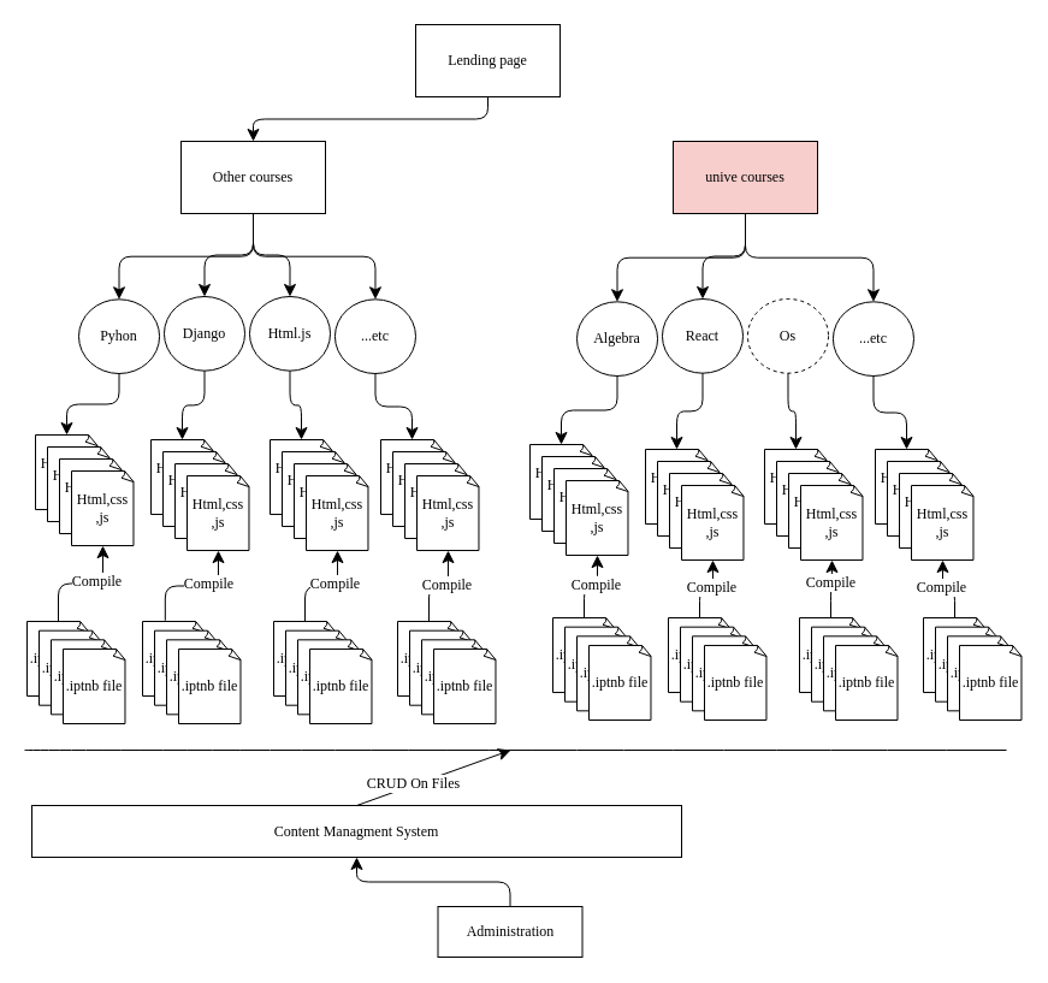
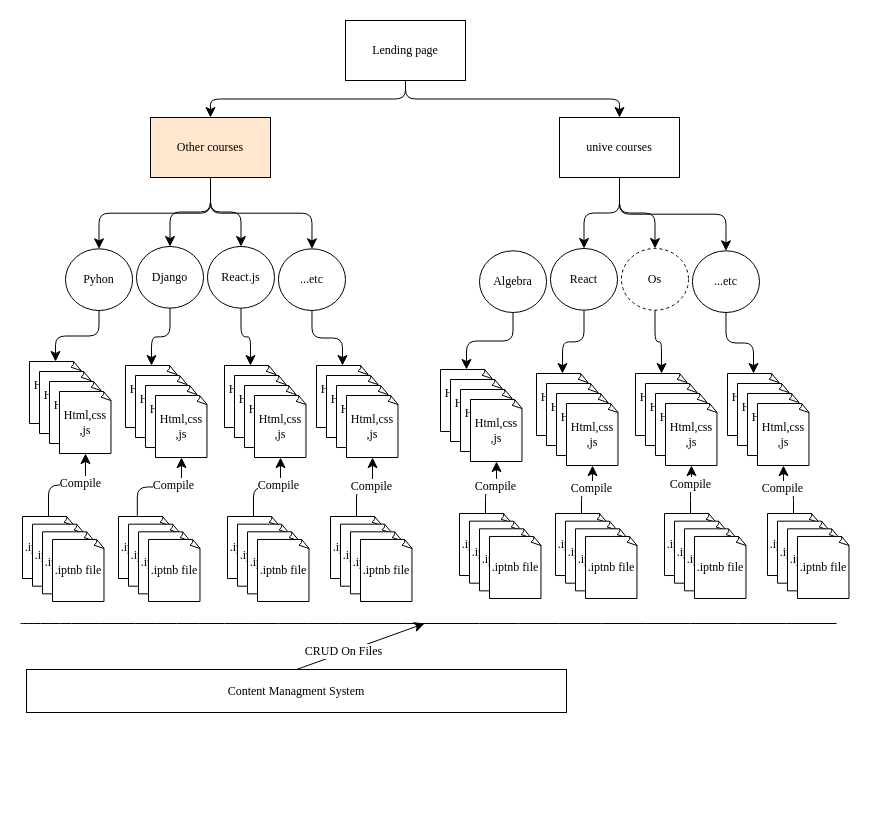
+ <mxCell id="34" value="" style="endArrow=classic;html=1;rounded=1;hachureGap=4;fontFamily=Architects Daughter;fontSource=https%3A%2F%2Ffonts.googleapis.com%2Fcss%3Ffamily%3DArchitects%2BDaughter;fontSize=12;startSize=8;endSize=8;exitX=0.5;exitY=1;exitDx=0;exitDy=0;entryX=0.5;entryY=0;entryDx=0;entryDy=0;edgeStyle=orthogonalEdgeStyle;curved=0;" edge="1" parent="1" source="2" target="19"><mxGeometry width="50" height="50" relative="1" as="geometry"><mxPoint x="503" y="136" as="sourcePoint" /><mxPoint x="342" y="171" as="targetPoint" /></mxGeometry></mxCell>
- <mxCell id="3" value="Other courses" style="rounded=0;whiteSpace=wrap;html=1;hachureGap=4;fontFamily=Architects Daughter;fontSource=https%3A%2F%2Ffonts.googleapis.com%2Fcss%3Ffamily%3DArchitects%2BDaughter;" vertex="1" parent="1"><mxGeometry x="150" y="117" width="120" height="60" as="geometry" /></mxCell>
+ <mxCell id="3" value="Other courses" style="rounded=0;whiteSpace=wrap;html=1;hachureGap=4;fontFamily=Architects Daughter;fontSource=https%3A%2F%2Ffonts.googleapis.com%2Fcss%3Ffamily%3DArchitects%2BDaughter;fillColor=#ffe6cc;" vertex="1" parent="1"><mxGeometry x="150" y="117" width="120" height="60" as="geometry" /></mxCell>
- <mxCell id="19" value="unive courses" style="rounded=0;whiteSpace=wrap;html=1;hachureGap=4;fontFamily=Architects Daughter;fontSource=https%3A%2F%2Ffonts.googleapis.com%2Fcss%3Ffamily%3DArchitects%2BDaughter;fillColor=#f8cecc;" vertex="1" parent="1"><mxGeometry x="559" y="117" width="120" height="60" as="geometry" /></mxCell>
+ <mxCell id="19" value="unive courses" style="rounded=0;whiteSpace=wrap;html=1;hachureGap=4;fontFamily=Architects Daughter;fontSource=https%3A%2F%2Ffonts.googleapis.com%2Fcss%3Ffamily%3DArchitects%2BDaughter;" vertex="1" parent="1"><mxGeometry x="559" y="117" width="120" height="60" as="geometry" /></mxCell>
- <mxCell id="26" value="" style="endArrow=classic;html=1;rounded=1;hachureGap=4;fontFamily=Architects Daughter;fontSource=https%3A%2F%2Ffonts.googleapis.com%2Fcss%3Ffamily%3DArchitects%2BDaughter;fontSize=12;startSize=8;endSize=8;exitX=0.5;exitY=1;exitDx=0;exitDy=0;entryX=0.5;entryY=0;entryDx=0;entryDy=0;edgeStyle=orthogonalEdgeStyle;curved=0;" edge="1" parent="1" source="19" target="21"><mxGeometry width="50" height="50" relative="1" as="geometry"><mxPoint x="495" y="123" as="sourcePoint" /><mxPoint x="256" y="165" as="targetPoint" /></mxGeometry></mxCell>
+ <mxCell id="28" value="" style="endArrow=classic;html=1;rounded=1;hachureGap=4;fontFamily=Architects Daughter;fontSource=https%3A%2F%2Ffonts.googleapis.com%2Fcss%3Ffamily%3DArchitects%2BDaughter;fontSize=12;startSize=8;endSize=8;exitX=0.5;exitY=1;exitDx=0;exitDy=0;entryX=0.5;entryY=0;entryDx=0;entryDy=0;edgeStyle=orthogonalEdgeStyle;curved=0;" edge="1" parent="1" source="19" target="23"><mxGeometry width="50" height="50" relative="1" as="geometry"><mxPoint x="556" y="196" as="sourcePoint" /><mxPoint x="521" y="255" as="targetPoint" /></mxGeometry></mxCell>
- <mxCell id="8" value="Html.js" style="ellipse;whiteSpace=wrap;html=1;hachureGap=4;fontFamily=Architects Daughter;fontSource=https%3A%2F%2Ffonts.googleapis.com%2Fcss%3Ffamily%3DArchitects%2BDaughter;" vertex="1" parent="5"><mxGeometry x="141.956" width="67.066" height="61.687" as="geometry" /></mxCell>
+ <mxCell id="8" value="React.js" style="ellipse;whiteSpace=wrap;html=1;hachureGap=4;fontFamily=Architects Daughter;fontSource=https%3A%2F%2Ffonts.googleapis.com%2Fcss%3Ffamily%3DArchitects%2BDaughter;" vertex="1" parent="5"><mxGeometry x="141.956" width="67.066" height="61.687" as="geometry" /></mxCell>
- <mxCell id="40" value="" style="endArrow=classic;html=1;rounded=1;hachureGap=4;fontFamily=Architects Daughter;fontSource=https%3A%2F%2Ffonts.googleapis.com%2Fcss%3Ffamily%3DArchitects%2BDaughter;fontSize=12;startSize=8;endSize=8;entryX=0.5;entryY=1;entryDx=0;entryDy=0;edgeStyle=orthogonalEdgeStyle;curved=0;exitX=0.5;exitY=0;exitDx=0;exitDy=0;" edge="1" parent="1" source="39" target="35"><mxGeometry width="50" height="50" relative="1" as="geometry"><mxPoint x="220" y="812" as="sourcePoint" /><mxPoint x="257" y="864" as="targetPoint" /></mxGeometry></mxCell>
- <mxCell id="39" value="Administration" style="rounded=0;whiteSpace=wrap;html=1;hachureGap=4;fontFamily=Architects Daughter;fontSource=https%3A%2F%2Ffonts.googleapis.com%2Fcss%3Ffamily%3DArchitects%2BDaughter;" vertex="1" parent="1"><mxGeometry x="363.5" y="753" width="120" height="42" as="geometry" /></mxCell>
